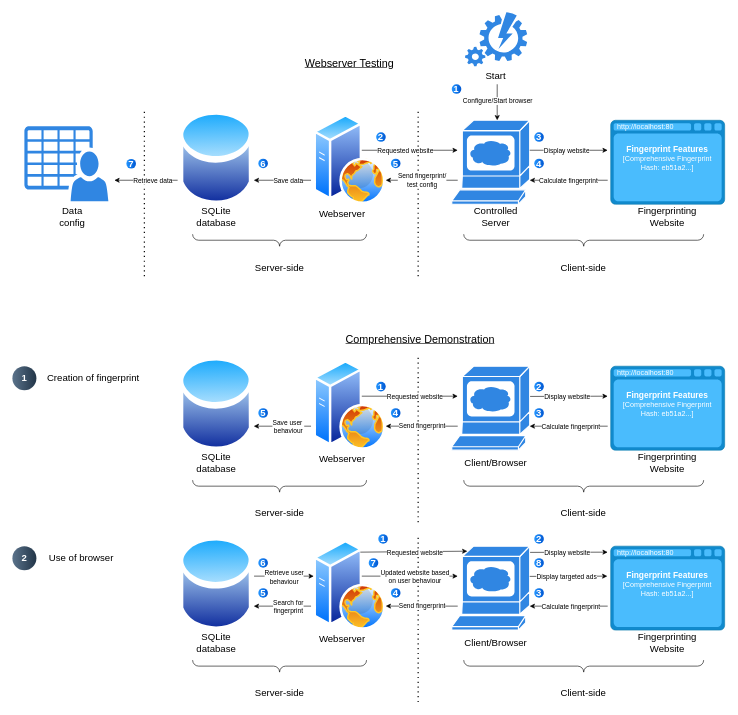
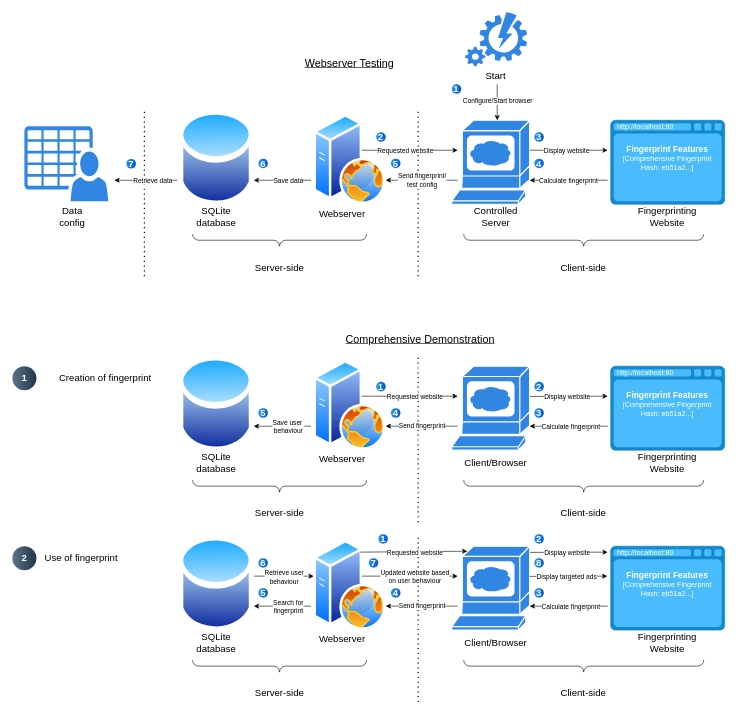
- <mxCell id="99" value="&lt;font style=&quot;font-size: 16px;&quot;&gt;Creation of fingerprint&lt;/font&gt;" style="text;html=1;whiteSpace=wrap;strokeColor=none;fillColor=none;align=center;verticalAlign=middle;rounded=0;" vertex="1" parent="1"><mxGeometry x="60" y="615" width="190" height="30" as="geometry" /></mxCell>
+ <mxCell id="99" value="&lt;font style=&quot;font-size: 16px;&quot;&gt;Creation of fingerprint&lt;/font&gt;" style="text;html=1;whiteSpace=wrap;strokeColor=none;fillColor=none;align=center;verticalAlign=middle;rounded=0;" vertex="1" parent="1"><mxGeometry x="80" y="615" width="190" height="30" as="geometry" /></mxCell>
- <mxCell id="101" value="&lt;font style=&quot;font-size: 16px;&quot;&gt;Use of browser&lt;/font&gt;" style="text;html=1;whiteSpace=wrap;strokeColor=none;fillColor=none;align=center;verticalAlign=middle;rounded=0;" vertex="1" parent="1"><mxGeometry x="40" y="915" width="190" height="30" as="geometry" /></mxCell>
+ <mxCell id="101" value="&lt;font style=&quot;font-size: 16px;&quot;&gt;Use of fingerprint&lt;/font&gt;" style="text;html=1;whiteSpace=wrap;strokeColor=none;fillColor=none;align=center;verticalAlign=middle;rounded=0;" vertex="1" parent="1"><mxGeometry x="40" y="915" width="190" height="30" as="geometry" /></mxCell>
